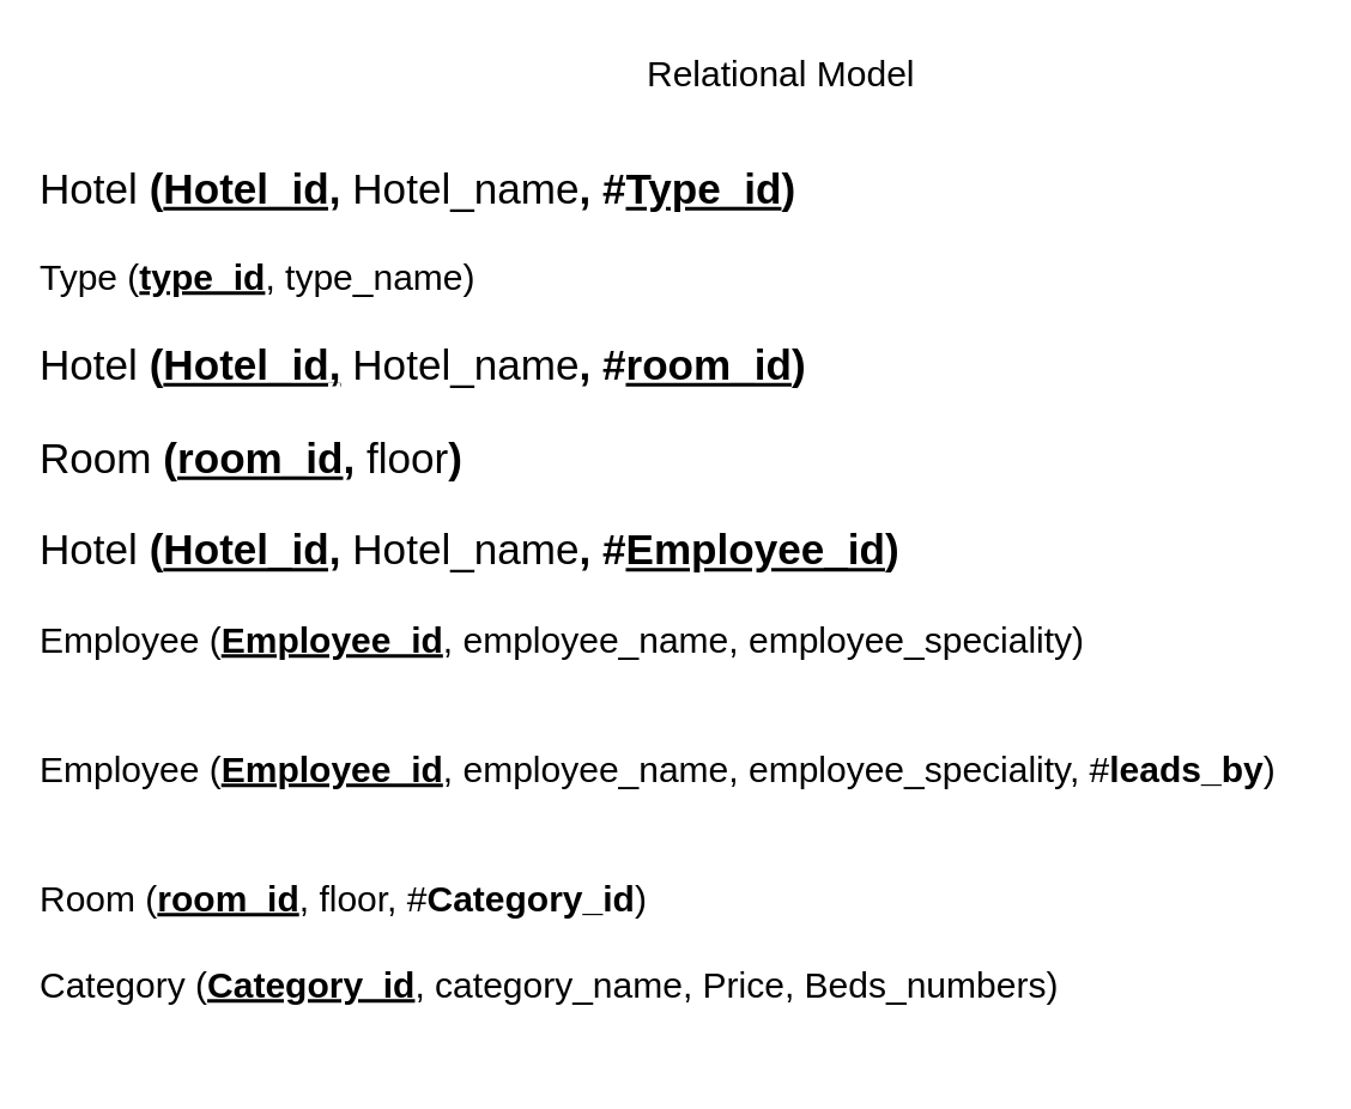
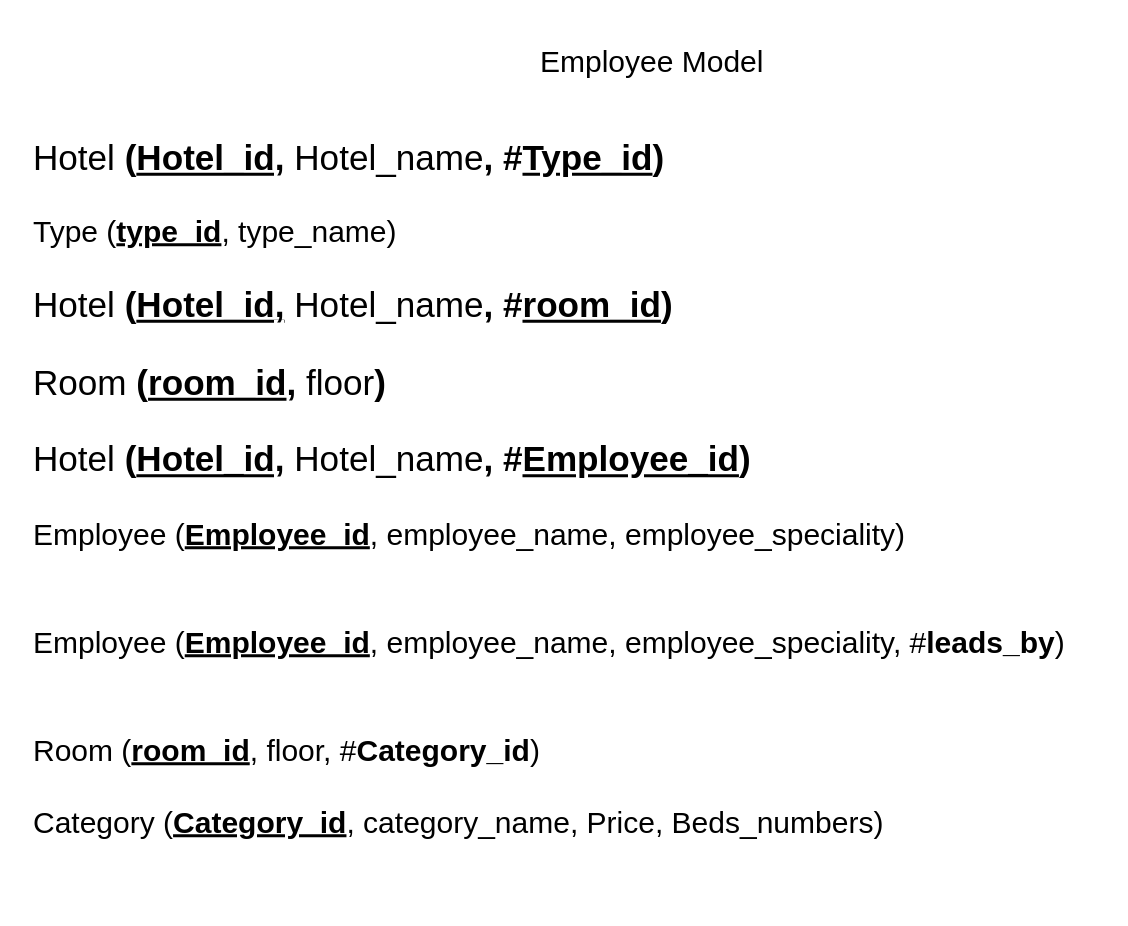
- <mxCell id="3" value="Relational Model" style="text;html=1;align=center;verticalAlign=middle;resizable=0;points=[];autosize=1;strokeColor=none;fillColor=none;fontSize=20;fontFamily=Helvetica;sketch=1;hachureGap=4;jiggle=2;curveFitting=1;fontSource=https%3A%2F%2Ffonts.googleapis.com%2Fcss%3Ffamily%3DArchitects%2BDaughter;" vertex="1" parent="1"><mxGeometry x="349" y="20" width="170" height="40" as="geometry" /></mxCell>
+ <mxCell id="3" value="Employee Model" style="text;html=1;align=center;verticalAlign=middle;resizable=0;points=[];autosize=1;strokeColor=none;fillColor=none;fontSize=20;fontFamily=Helvetica;sketch=1;hachureGap=4;jiggle=2;curveFitting=1;fontSource=https%3A%2F%2Ffonts.googleapis.com%2Fcss%3Ffamily%3DArchitects%2BDaughter;" vertex="1" parent="1"><mxGeometry x="349" y="20" width="170" height="40" as="geometry" /></mxCell>
